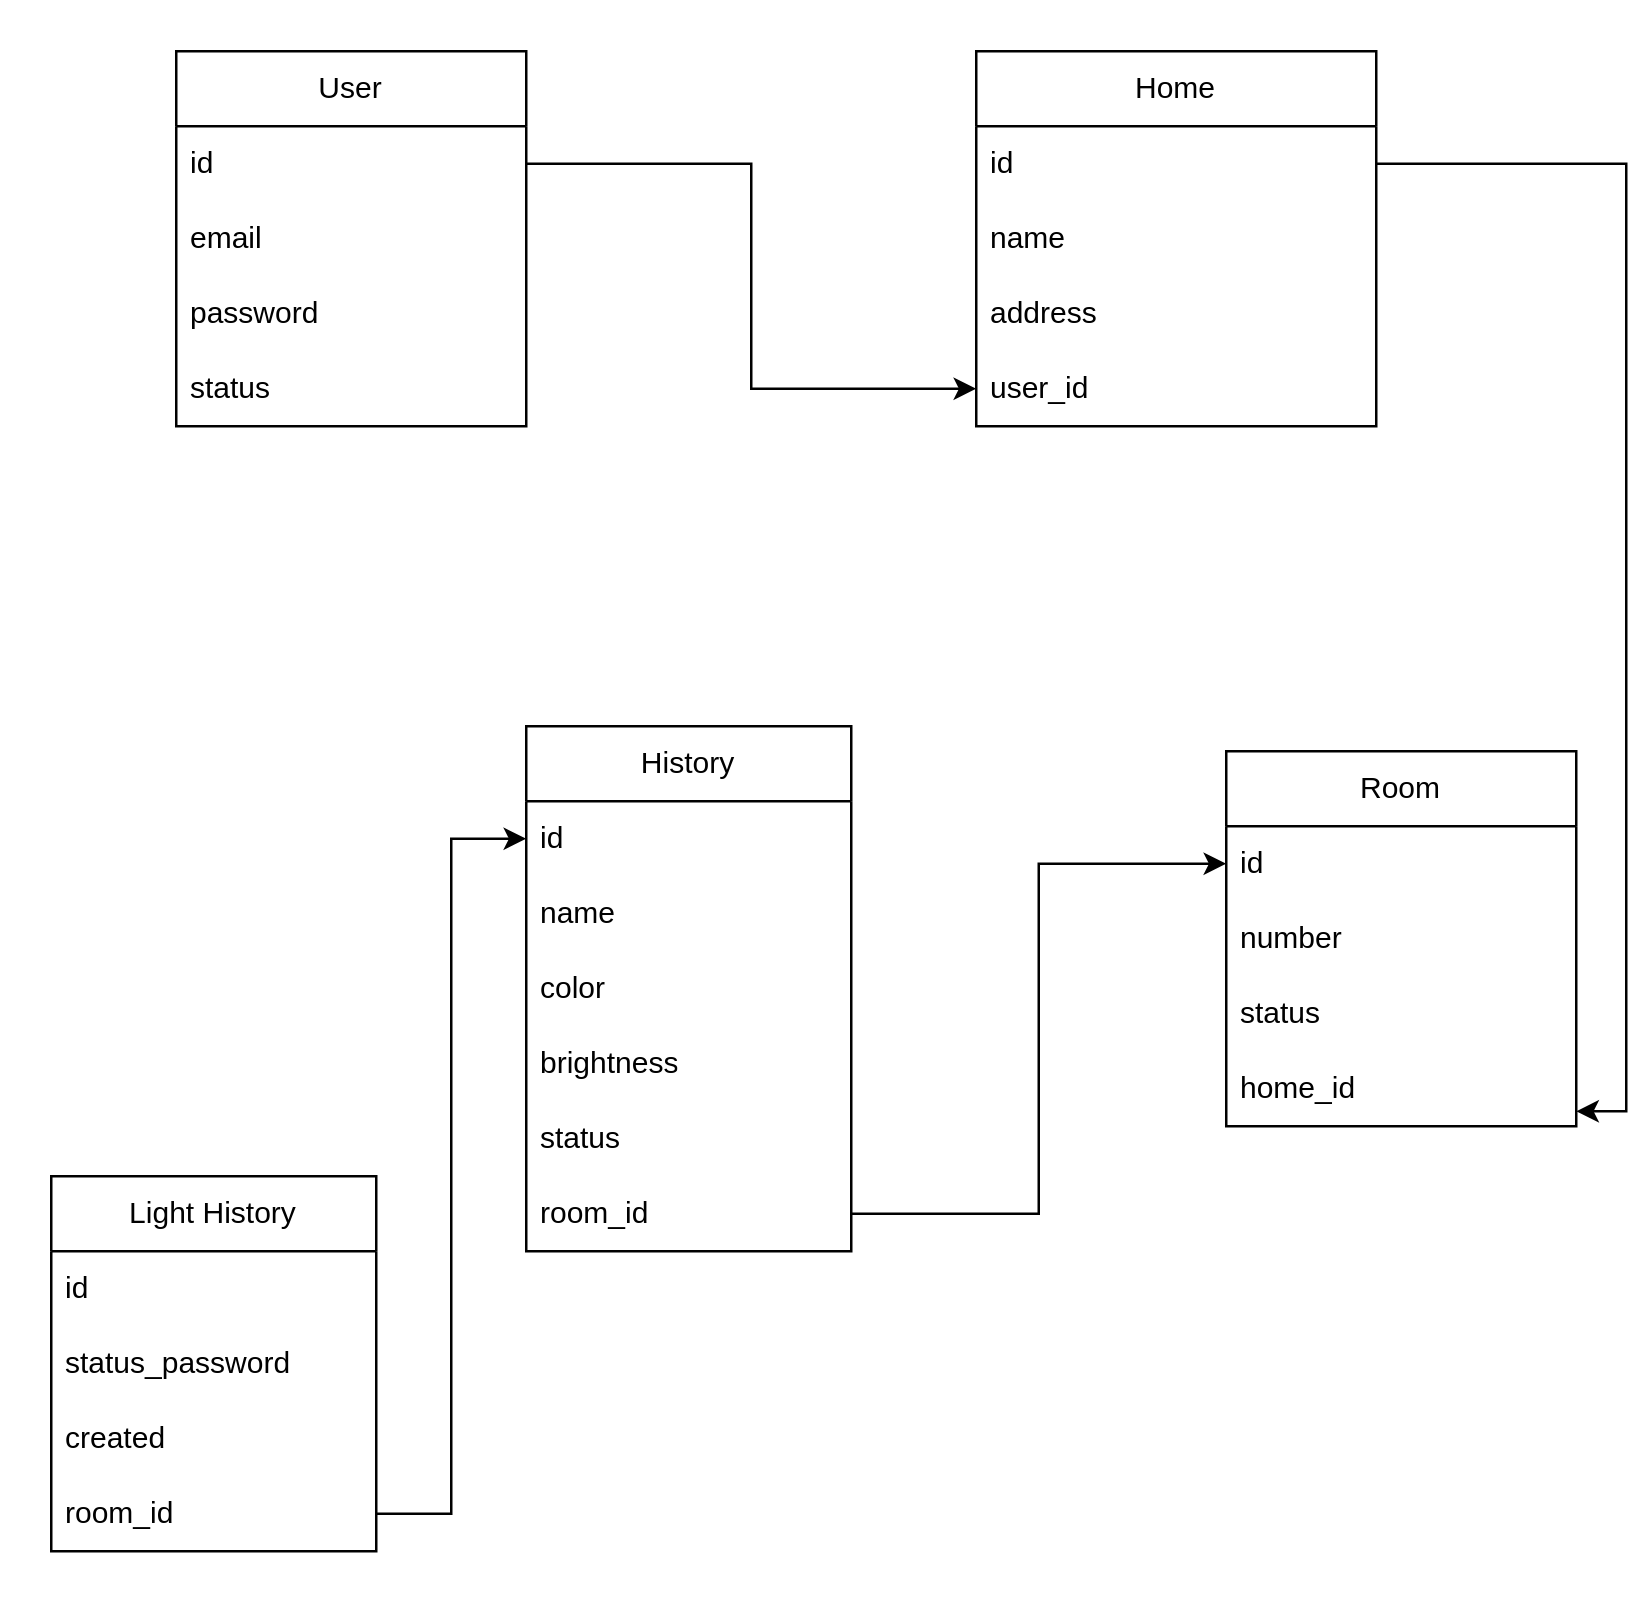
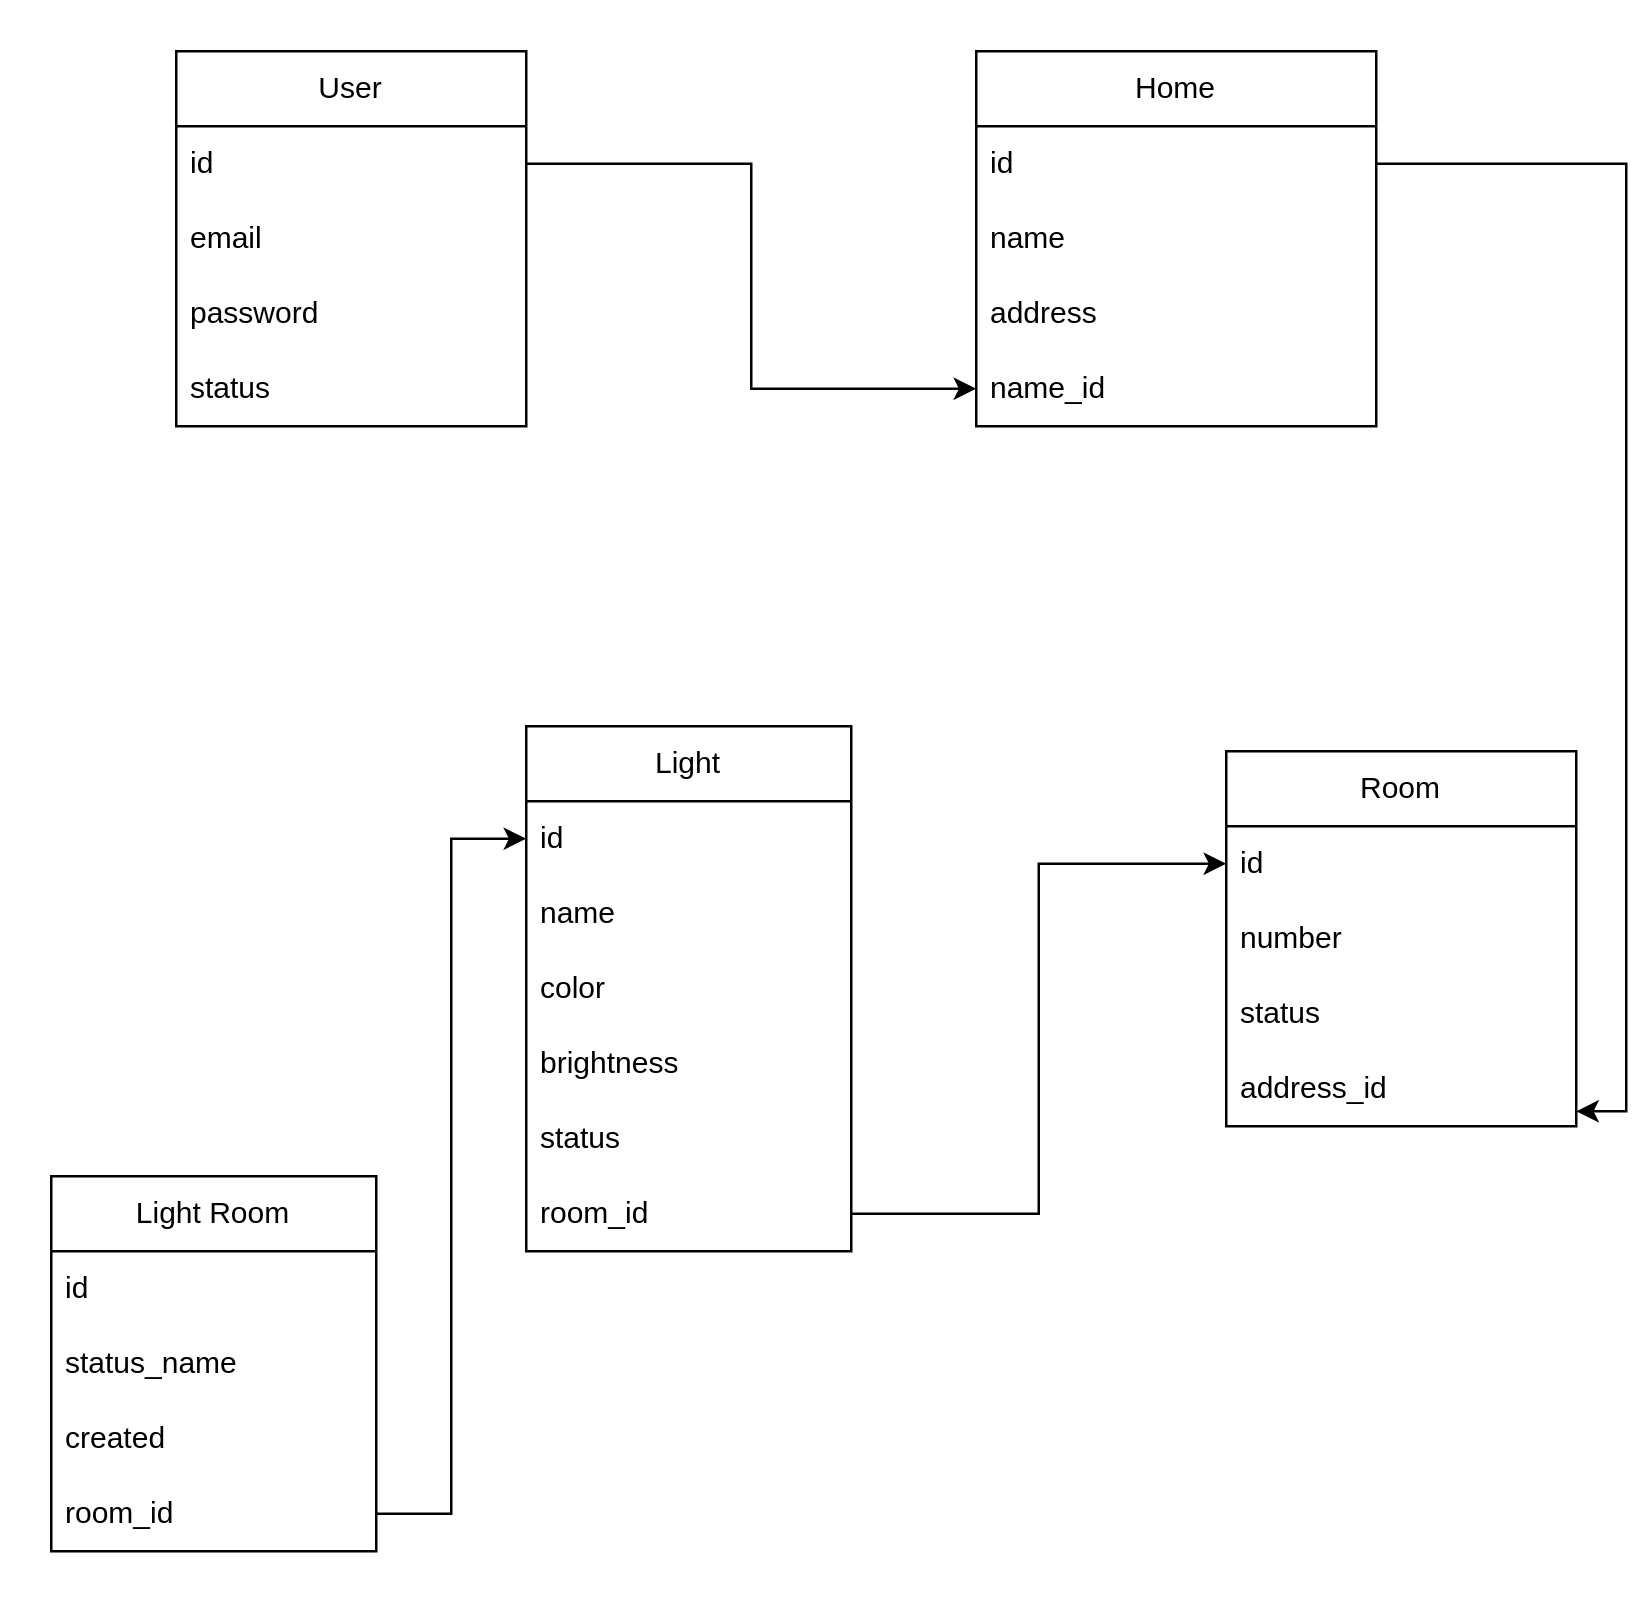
- <mxCell id="11" value="user_id" style="text;strokeColor=none;fillColor=none;align=left;verticalAlign=middle;spacingLeft=4;spacingRight=4;overflow=hidden;points=[[0,0.5],[1,0.5]];portConstraint=eastwest;rotatable=0;whiteSpace=wrap;html=1;" vertex="1" parent="7"><mxGeometry y="120" width="160" height="30" as="geometry" /></mxCell>
+ <mxCell id="11" value="name_id" style="text;strokeColor=none;fillColor=none;align=left;verticalAlign=middle;spacingLeft=4;spacingRight=4;overflow=hidden;points=[[0,0.5],[1,0.5]];portConstraint=eastwest;rotatable=0;whiteSpace=wrap;html=1;" vertex="1" parent="7"><mxGeometry y="120" width="160" height="30" as="geometry" /></mxCell>
- <mxCell id="19" value="History" style="swimlane;fontStyle=0;childLayout=stackLayout;horizontal=1;startSize=30;horizontalStack=0;resizeParent=1;resizeParentMax=0;resizeLast=0;collapsible=1;marginBottom=0;whiteSpace=wrap;html=1;" vertex="1" parent="1"><mxGeometry x="210" y="290" width="130" height="210" as="geometry" /></mxCell>
+ <mxCell id="19" value="Light" style="swimlane;fontStyle=0;childLayout=stackLayout;horizontal=1;startSize=30;horizontalStack=0;resizeParent=1;resizeParentMax=0;resizeLast=0;collapsible=1;marginBottom=0;whiteSpace=wrap;html=1;" vertex="1" parent="1"><mxGeometry x="210" y="290" width="130" height="210" as="geometry" /></mxCell>
- <mxCell id="17" value="home_id" style="text;strokeColor=none;fillColor=none;align=left;verticalAlign=middle;spacingLeft=4;spacingRight=4;overflow=hidden;points=[[0,0.5],[1,0.5]];portConstraint=eastwest;rotatable=0;whiteSpace=wrap;html=1;" vertex="1" parent="13"><mxGeometry y="120" width="140" height="30" as="geometry" /></mxCell>
+ <mxCell id="17" value="address_id" style="text;strokeColor=none;fillColor=none;align=left;verticalAlign=middle;spacingLeft=4;spacingRight=4;overflow=hidden;points=[[0,0.5],[1,0.5]];portConstraint=eastwest;rotatable=0;whiteSpace=wrap;html=1;" vertex="1" parent="13"><mxGeometry y="120" width="140" height="30" as="geometry" /></mxCell>
- <mxCell id="27" value="Light History" style="swimlane;fontStyle=0;childLayout=stackLayout;horizontal=1;startSize=30;horizontalStack=0;resizeParent=1;resizeParentMax=0;resizeLast=0;collapsible=1;marginBottom=0;whiteSpace=wrap;html=1;" vertex="1" parent="1"><mxGeometry x="20" y="470" width="130" height="150" as="geometry" /></mxCell>
+ <mxCell id="27" value="Light Room" style="swimlane;fontStyle=0;childLayout=stackLayout;horizontal=1;startSize=30;horizontalStack=0;resizeParent=1;resizeParentMax=0;resizeLast=0;collapsible=1;marginBottom=0;whiteSpace=wrap;html=1;" vertex="1" parent="1"><mxGeometry x="20" y="470" width="130" height="150" as="geometry" /></mxCell>
- <mxCell id="29" value="status_password" style="text;strokeColor=none;fillColor=none;align=left;verticalAlign=middle;spacingLeft=4;spacingRight=4;overflow=hidden;points=[[0,0.5],[1,0.5]];portConstraint=eastwest;rotatable=0;whiteSpace=wrap;html=1;" vertex="1" parent="27"><mxGeometry y="60" width="130" height="30" as="geometry" /></mxCell>
+ <mxCell id="29" value="status_name" style="text;strokeColor=none;fillColor=none;align=left;verticalAlign=middle;spacingLeft=4;spacingRight=4;overflow=hidden;points=[[0,0.5],[1,0.5]];portConstraint=eastwest;rotatable=0;whiteSpace=wrap;html=1;" vertex="1" parent="27"><mxGeometry y="60" width="130" height="30" as="geometry" /></mxCell>
